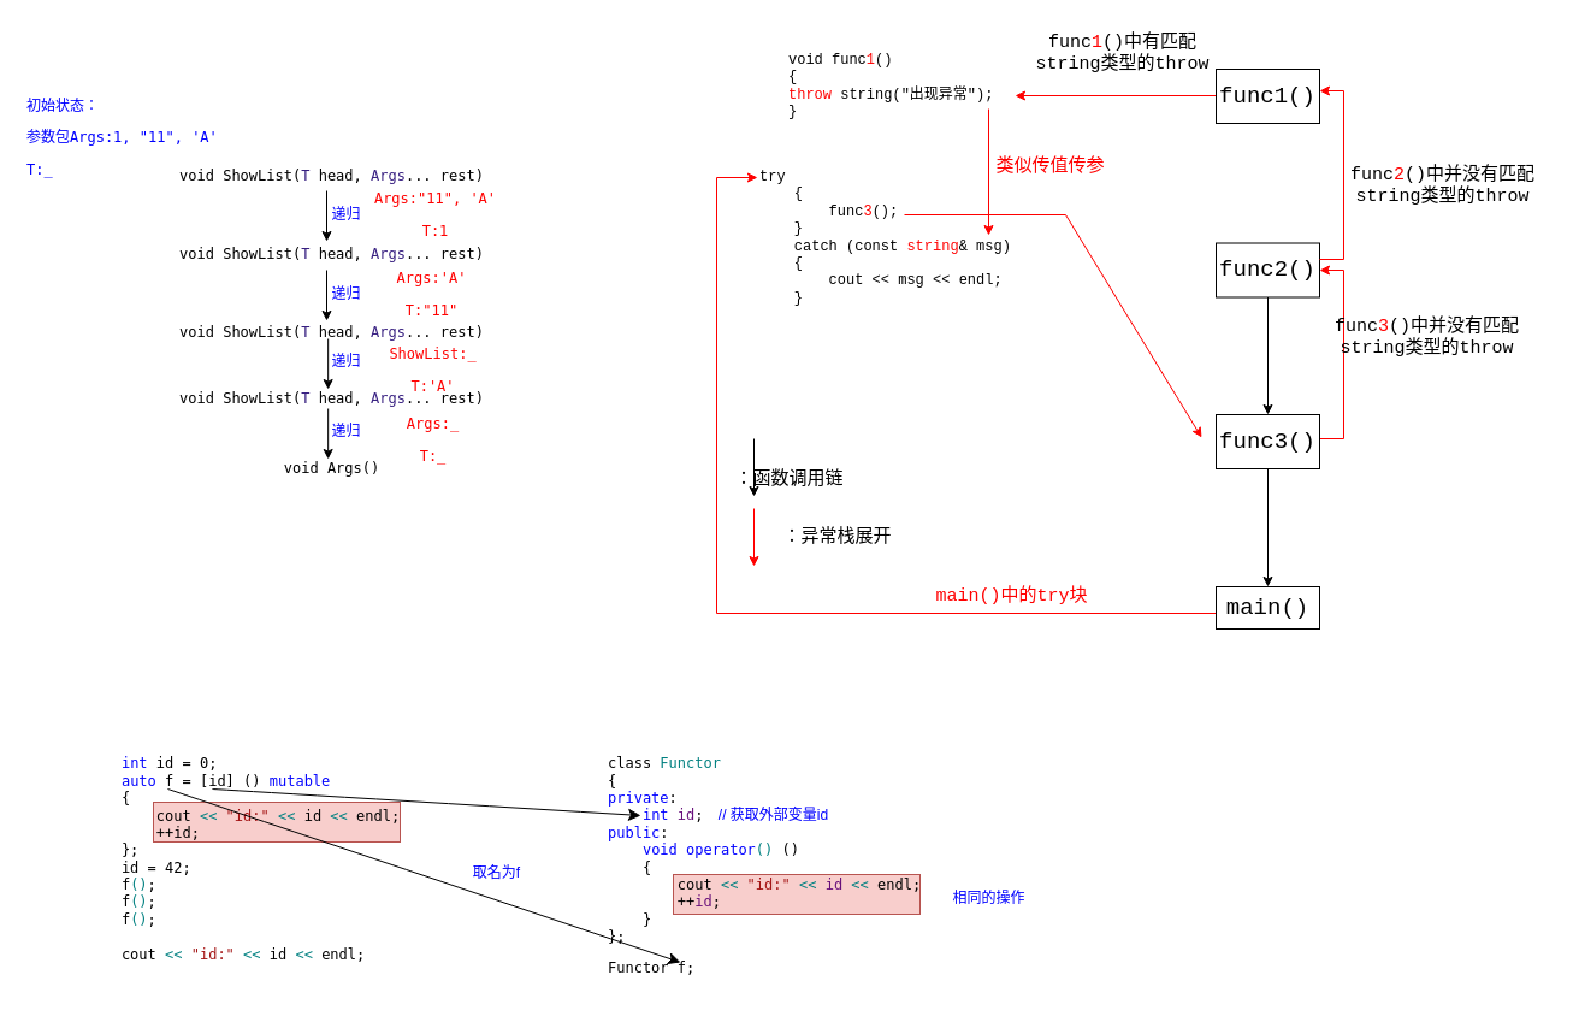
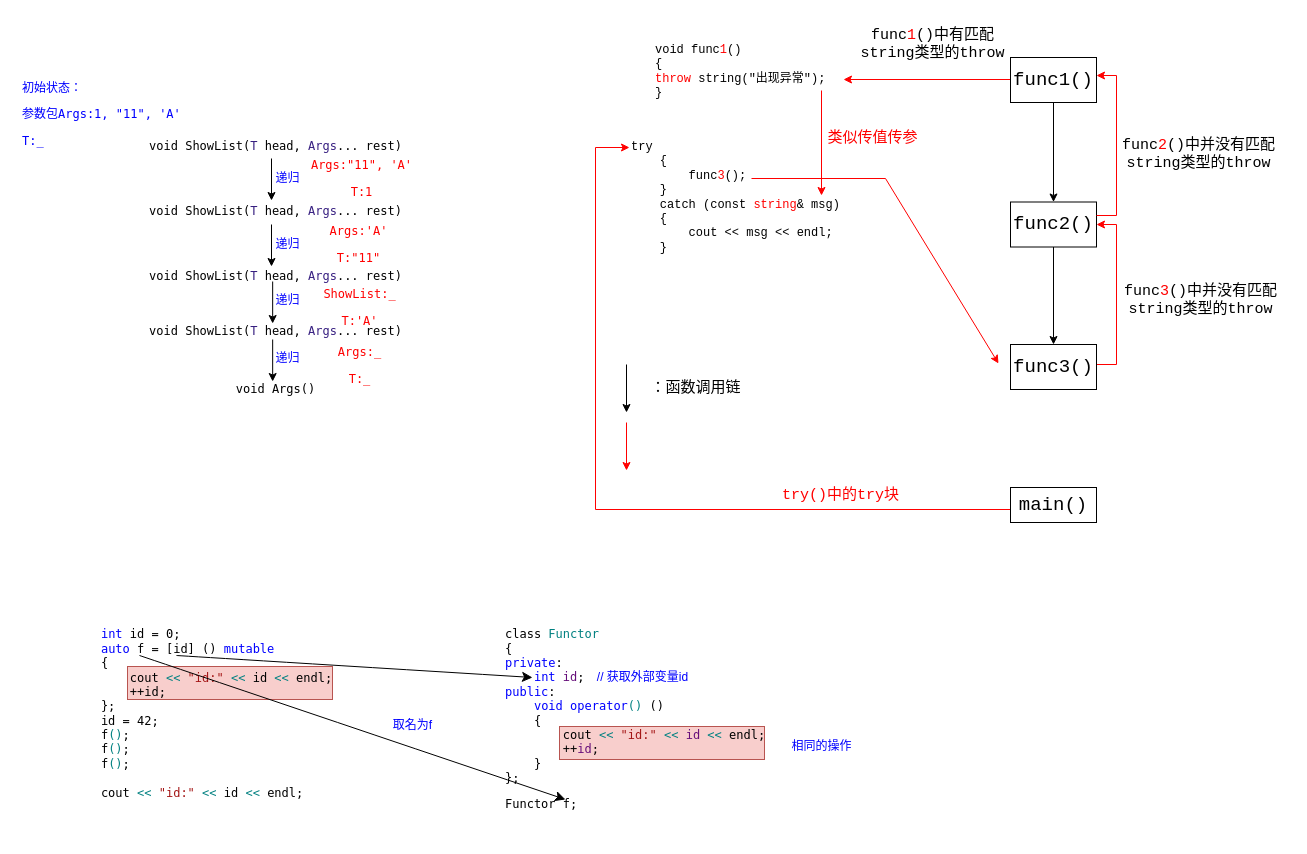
+ <mxCell id="30" style="edgeStyle=orthogonalEdgeStyle;rounded=0;orthogonalLoop=1;jettySize=auto;html=1;entryX=0.5;entryY=0;entryDx=0;entryDy=0;fontSize=19;fontColor=#FF0000;fontFamily=Courier New;" parent="1" source="32" target="34" edge="1"><mxGeometry relative="1" as="geometry" /></mxCell>
- <mxCell id="45" value="&lt;font color=&quot;#000000&quot;&gt;func&lt;/font&gt;&lt;font color=&quot;#ff0000&quot;&gt;3&lt;/font&gt;&lt;font color=&quot;#000000&quot;&gt;()中并没有匹配&lt;br&gt;string类型的throw&lt;/font&gt;" style="text;html=1;align=center;verticalAlign=middle;resizable=0;points=[];autosize=1;strokeColor=none;fillColor=none;fontSize=15;fontColor=#0000FF;fontFamily=Courier New;" parent="1" vertex="1"><mxGeometry x="1099" y="256" width="171" height="48" as="geometry" /></mxCell>
+ <mxCell id="45" value="&lt;font color=&quot;#000000&quot;&gt;func&lt;/font&gt;&lt;font color=&quot;#ff0000&quot;&gt;3&lt;/font&gt;&lt;font color=&quot;#000000&quot;&gt;()中并没有匹配&lt;br&gt;string类型的throw&lt;/font&gt;" style="text;html=1;align=center;verticalAlign=middle;resizable=0;points=[];autosize=1;strokeColor=none;fillColor=none;fontSize=15;fontColor=#0000FF;fontFamily=Courier New;" parent="1" vertex="1"><mxGeometry x="1114" y="276" width="171" height="48" as="geometry" /></mxCell>
- <mxCell id="41" value="&lt;font style=&quot;font-size: 15px;&quot;&gt;：函数调用链&lt;/font&gt;" style="text;html=1;align=center;verticalAlign=middle;resizable=0;points=[];autosize=1;strokeColor=none;fillColor=none;fontSize=19;fontColor=#000000;fontFamily=Courier New;" parent="1" vertex="1"><mxGeometry x="601" y="379" width="108" height="35" as="geometry" /></mxCell>
+ <mxCell id="41" value="&lt;font style=&quot;font-size: 15px;&quot;&gt;：函数调用链&lt;/font&gt;" style="text;html=1;align=center;verticalAlign=middle;resizable=0;points=[];autosize=1;strokeColor=none;fillColor=none;fontSize=19;fontColor=#000000;fontFamily=Courier New;" parent="1" vertex="1"><mxGeometry x="641" y="369" width="108" height="35" as="geometry" /></mxCell>
- <mxCell id="36" style="edgeStyle=orthogonalEdgeStyle;rounded=0;orthogonalLoop=1;jettySize=auto;html=1;entryX=0.5;entryY=0;entryDx=0;entryDy=0;strokeColor=#000000;fontSize=15;fontColor=#FF0000;fontFamily=Courier New;" parent="1" source="37" target="52" edge="1"><mxGeometry relative="1" as="geometry" /></mxCell>
- <mxCell id="43" value="&lt;span style=&quot;font-size: 15px;&quot;&gt;：异常栈展开&lt;/span&gt;" style="text;html=1;align=center;verticalAlign=middle;resizable=0;points=[];autosize=1;strokeColor=none;fillColor=none;fontSize=19;fontColor=#000000;fontFamily=Courier New;" parent="1" vertex="1"><mxGeometry x="641" y="427" width="108" height="35" as="geometry" /></mxCell>
- <mxCell id="53" value="main()中的try块" style="text;html=1;align=center;verticalAlign=middle;resizable=0;points=[];autosize=1;strokeColor=none;fillColor=none;fontSize=15;fontColor=#FF0000;fontFamily=Courier New;" parent="1" vertex="1"><mxGeometry x="768" y="480" width="144" height="30" as="geometry" /></mxCell>
+ <mxCell id="53" value="try()中的try块" style="text;html=1;align=center;verticalAlign=middle;resizable=0;points=[];autosize=1;strokeColor=none;fillColor=none;fontSize=15;fontColor=#FF0000;fontFamily=Courier New;" parent="1" vertex="1"><mxGeometry x="768" y="480" width="144" height="30" as="geometry" /></mxCell>
